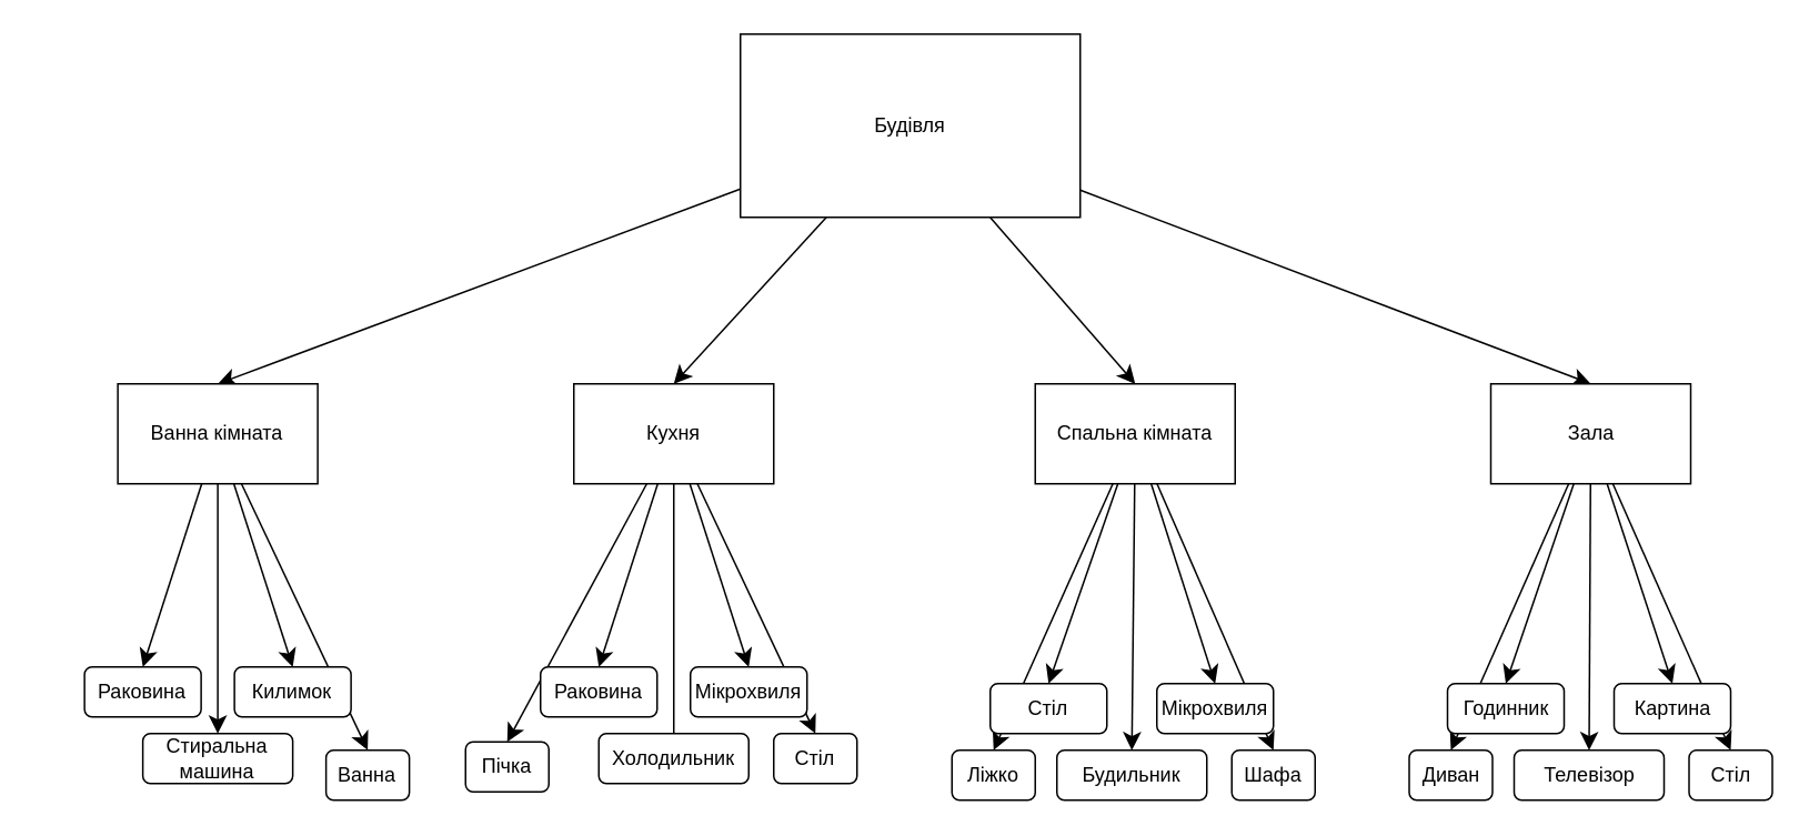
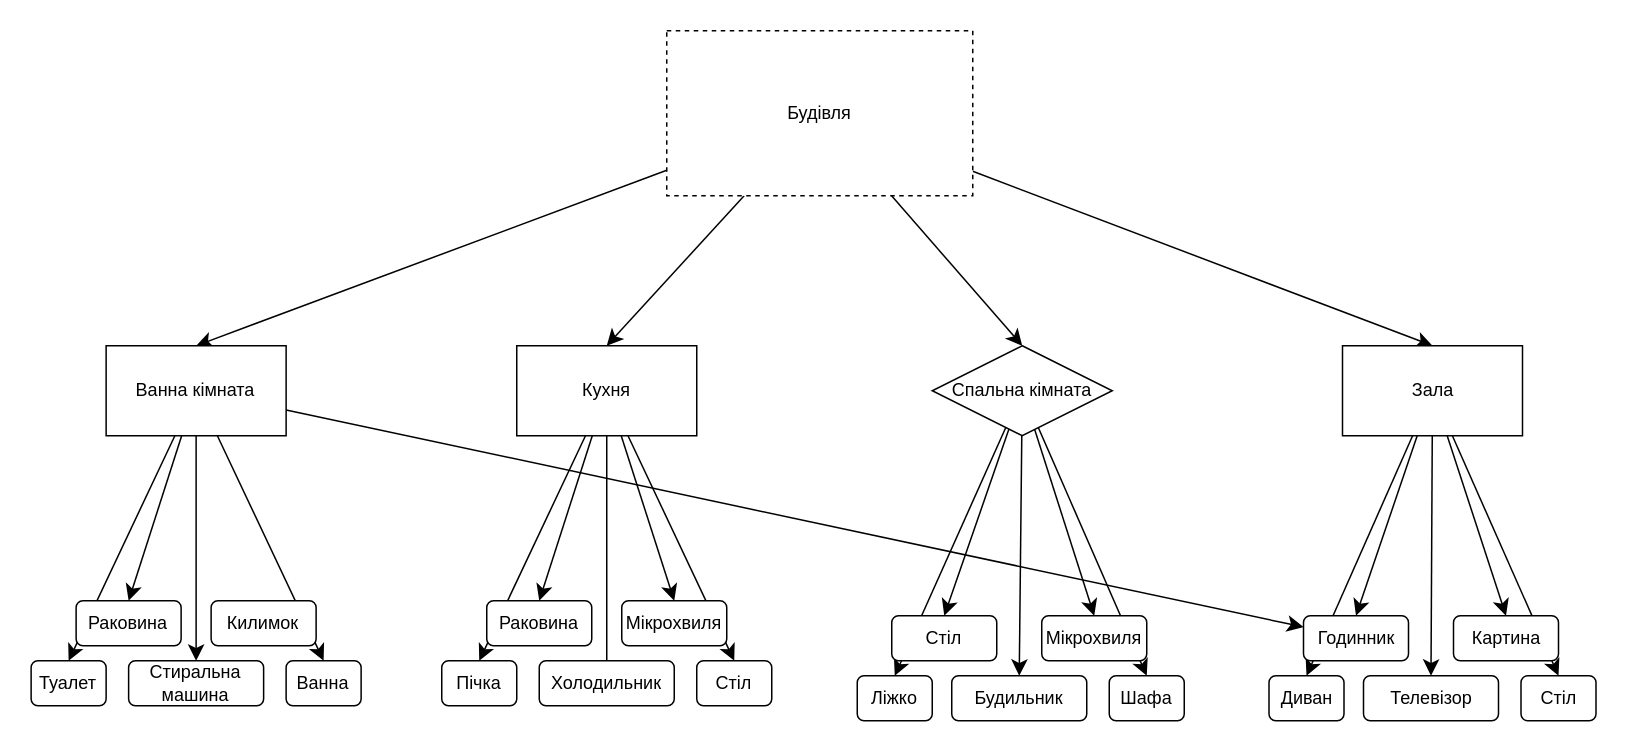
- <mxCell id="6" value="Будівля" style="rounded=0;whiteSpace=wrap;html=1;" vertex="1" parent="1"><mxGeometry x="444" y="20" width="204" height="110" as="geometry" /></mxCell>
+ <mxCell id="6" value="Будівля" style="rounded=0;whiteSpace=wrap;html=1;dashed=1;" vertex="1" parent="1"><mxGeometry x="444" y="20" width="204" height="110" as="geometry" /></mxCell>
- <mxCell id="24" value="Спальна кімната" style="rounded=0;whiteSpace=wrap;html=1;" vertex="1" parent="1"><mxGeometry x="621" y="230" width="120" height="60" as="geometry" /></mxCell>
+ <mxCell id="24" value="Спальна кімната" style="rhombus;whiteSpace=wrap;html=1;" vertex="1" parent="1"><mxGeometry x="621" y="230" width="120" height="60" as="geometry" /></mxCell>
- <mxCell id="8" style="edgeStyle=none;curved=1;rounded=0;orthogonalLoop=1;jettySize=auto;html=1;entryX=0.5;entryY=0;entryDx=0;entryDy=0;fontSize=12;startSize=8;endSize=8;" edge="1" parent="1" source="12" target="41"><mxGeometry relative="1" as="geometry" /></mxCell>
+ <mxCell id="8" style="edgeStyle=none;curved=1;rounded=0;orthogonalLoop=1;jettySize=auto;html=1;fontSize=12;startSize=8;endSize=8;" edge="1" parent="1" source="12" target="50"><mxGeometry relative="1" as="geometry" /></mxCell>
+ <mxCell id="11" style="edgeStyle=none;curved=1;rounded=0;orthogonalLoop=1;jettySize=auto;html=1;entryX=0.5;entryY=0;entryDx=0;entryDy=0;fontSize=12;startSize=8;endSize=8;" edge="1" parent="1" source="12" target="42"><mxGeometry relative="1" as="geometry" /></mxCell>
+ <mxCell id="42" value="Туалет" style="rounded=1;whiteSpace=wrap;html=1;" vertex="1" parent="1"><mxGeometry x="20.25" y="440" width="50" height="30" as="geometry" /></mxCell>
- <mxCell id="26" value="Пічка" style="rounded=1;whiteSpace=wrap;html=1;" vertex="1" parent="1"><mxGeometry x="279" y="445" width="50" height="30" as="geometry" /></mxCell>
+ <mxCell id="26" value="Пічка" style="rounded=1;whiteSpace=wrap;html=1;" vertex="1" parent="1"><mxGeometry x="294" y="440" width="50" height="30" as="geometry" /></mxCell>
- <mxCell id="43" value="Ванна" style="rounded=1;whiteSpace=wrap;html=1;" vertex="1" parent="1"><mxGeometry x="195.25" y="450" width="50" height="30" as="geometry" /></mxCell>
+ <mxCell id="43" value="Ванна" style="rounded=1;whiteSpace=wrap;html=1;" vertex="1" parent="1"><mxGeometry x="190.25" y="440" width="50" height="30" as="geometry" /></mxCell>
